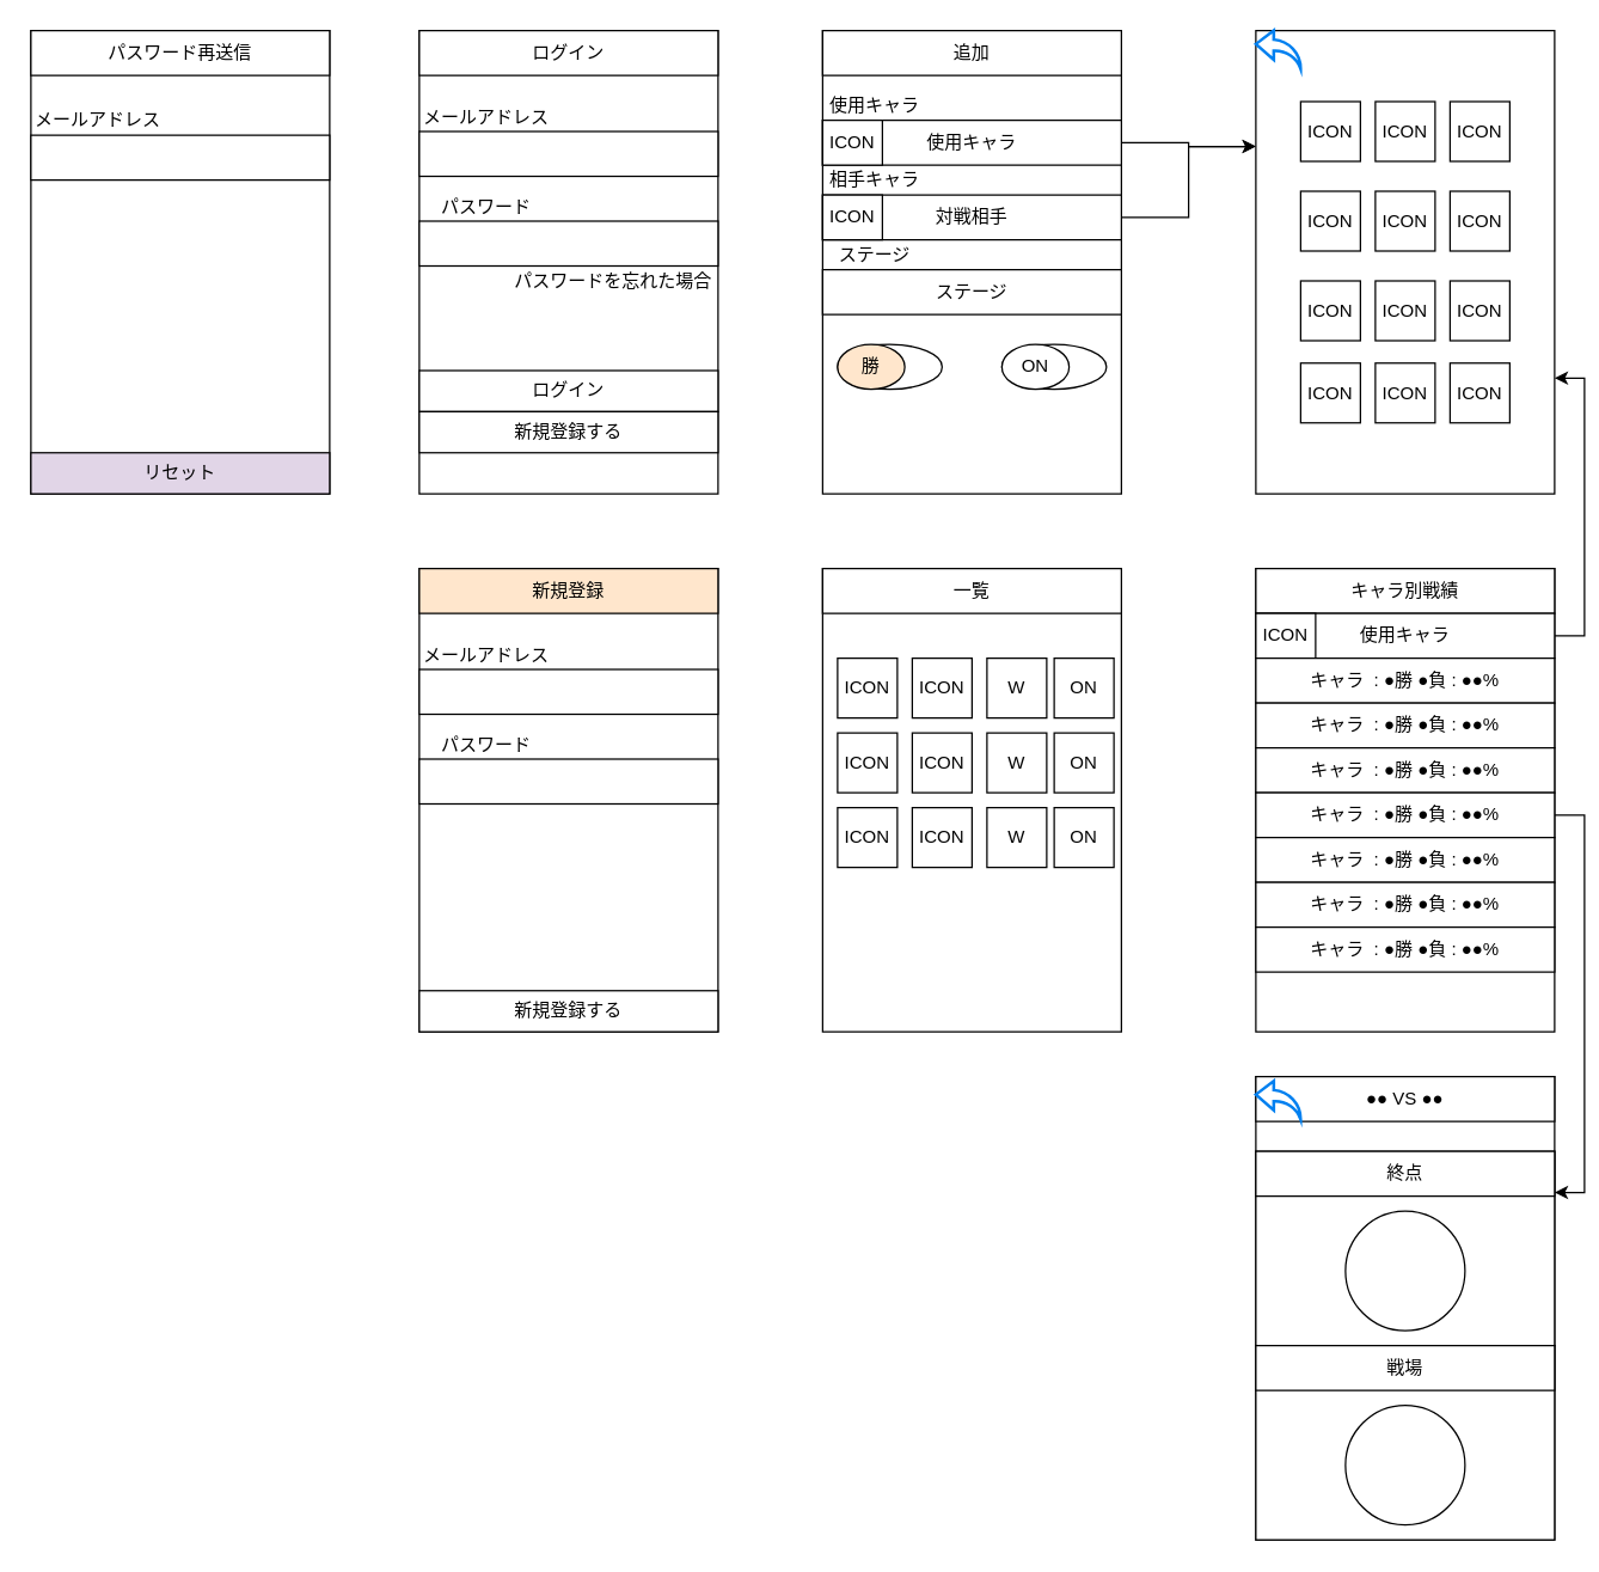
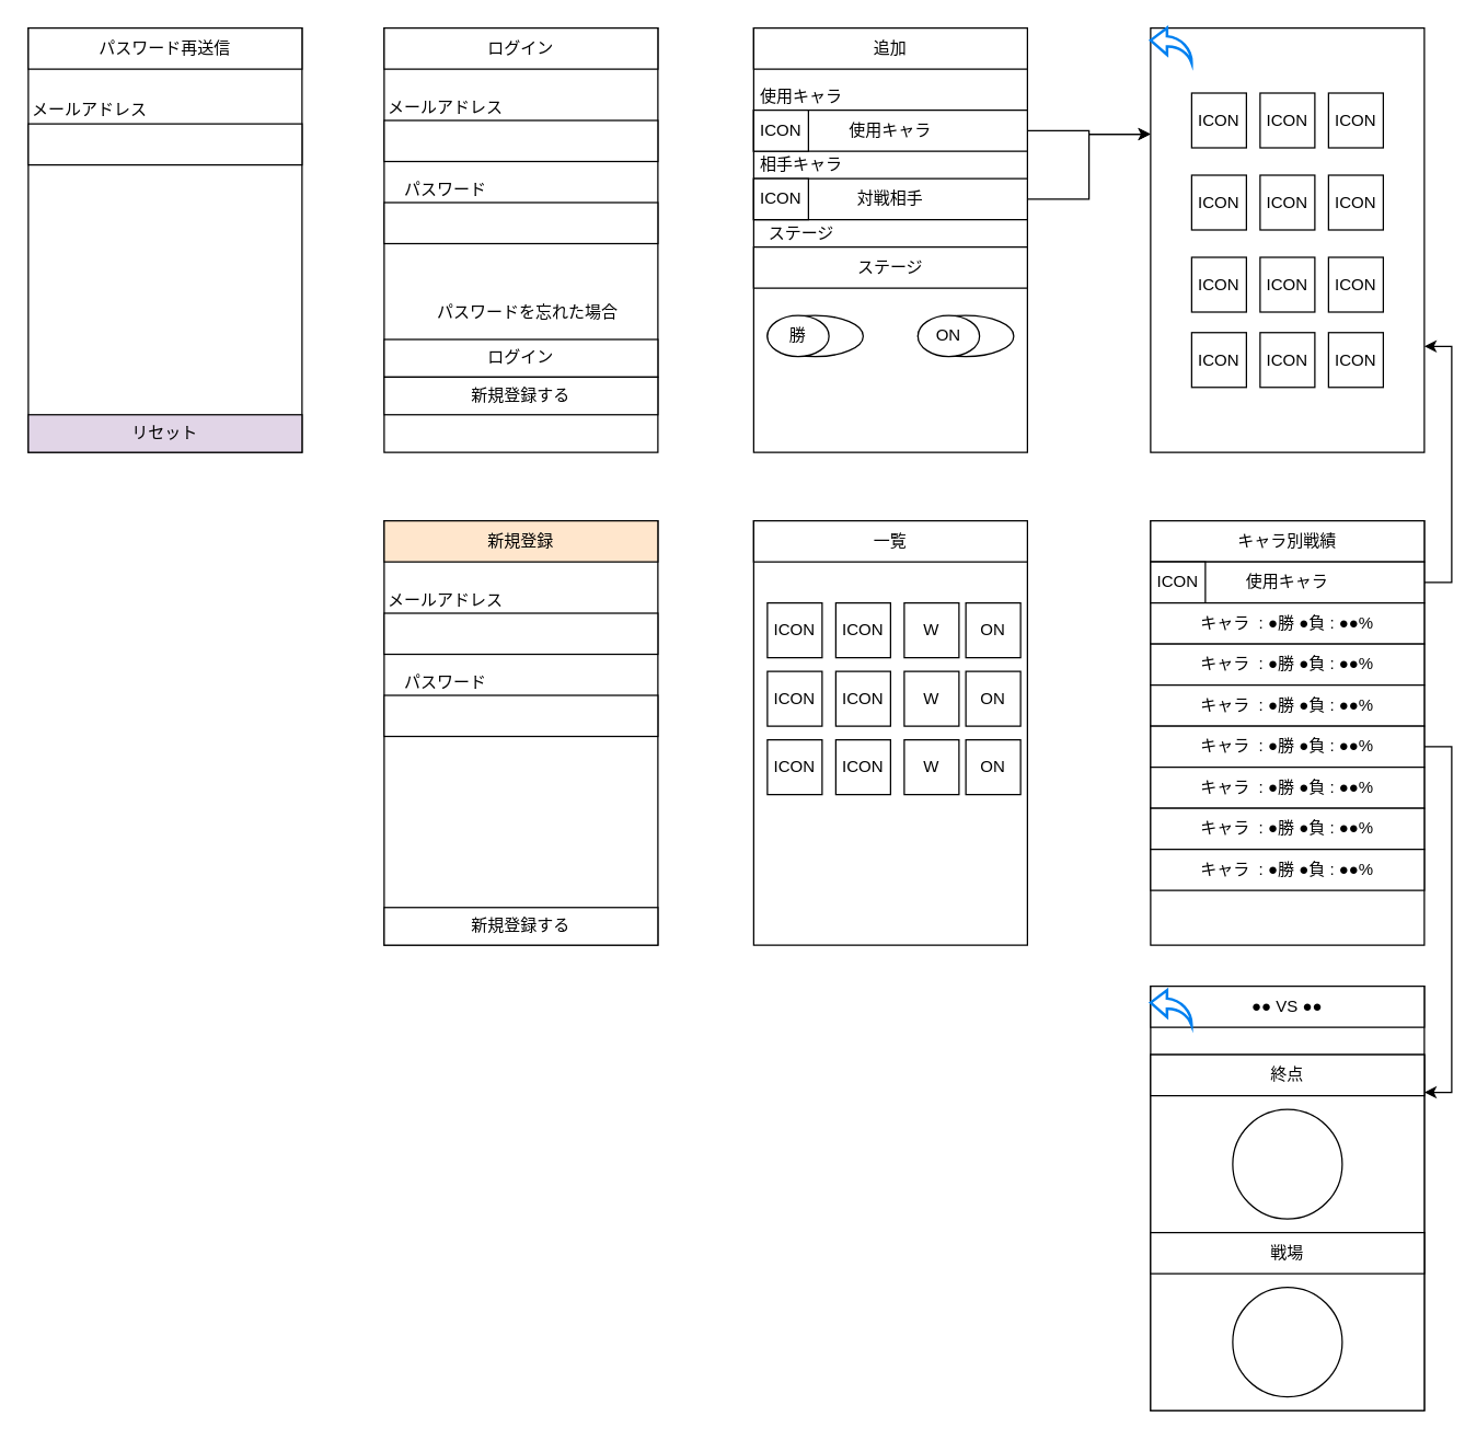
- <mxCell id="78" value="パスワードを忘れた場合" style="text;html=1;strokeColor=none;fillColor=none;align=center;verticalAlign=middle;whiteSpace=wrap;rounded=0;" vertex="1" parent="1"><mxGeometry x="340" y="177.5" width="140" height="20" as="geometry" /></mxCell>
+ <mxCell id="78" value="パスワードを忘れた場合" style="text;html=1;strokeColor=none;fillColor=none;align=center;verticalAlign=middle;whiteSpace=wrap;rounded=0;" vertex="1" parent="1"><mxGeometry x="315" y="217.5" width="140" height="20" as="geometry" /></mxCell>
- <mxCell id="12" value="勝" style="ellipse;whiteSpace=wrap;html=1;fillColor=#ffe6cc;" vertex="1" parent="1"><mxGeometry x="560" y="230" width="45" height="30" as="geometry" /></mxCell>
+ <mxCell id="12" value="勝" style="ellipse;whiteSpace=wrap;html=1;" vertex="1" parent="1"><mxGeometry x="560" y="230" width="45" height="30" as="geometry" /></mxCell>
